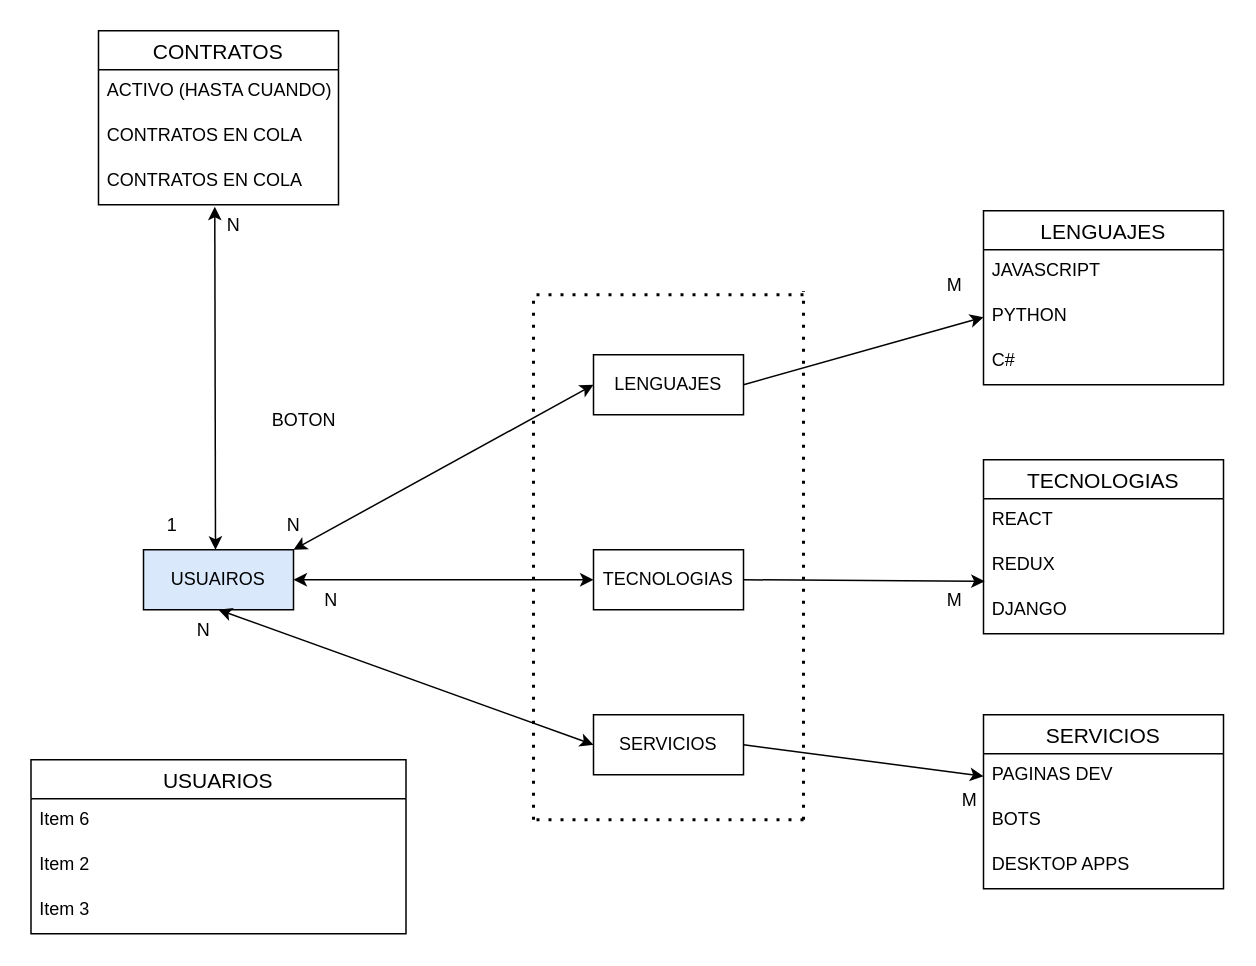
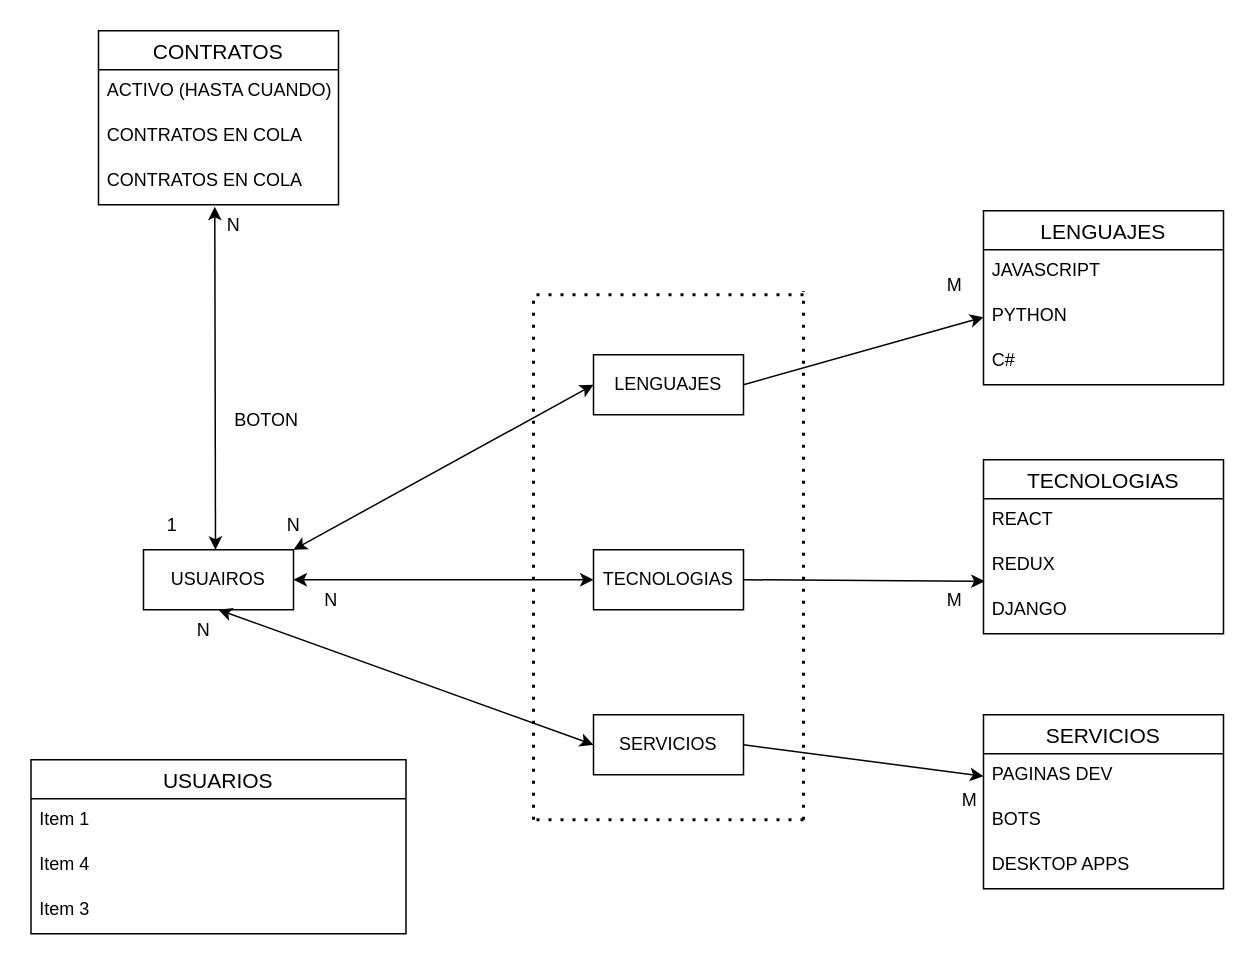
- <mxCell id="45" value="BOTON&#10;" style="text;strokeColor=none;fillColor=none;spacingLeft=4;spacingRight=4;overflow=hidden;rotatable=0;points=[[0,0.5],[1,0.5]];portConstraint=eastwest;fontSize=12;" vertex="1" parent="1"><mxGeometry x="175" y="266" width="60" height="30" as="geometry" /></mxCell>
+ <mxCell id="45" value="BOTON&#10;" style="text;strokeColor=none;fillColor=none;spacingLeft=4;spacingRight=4;overflow=hidden;rotatable=0;points=[[0,0.5],[1,0.5]];portConstraint=eastwest;fontSize=12;" vertex="1" parent="1"><mxGeometry x="150" y="266" width="60" height="30" as="geometry" /></mxCell>
- <mxCell id="2" value="USUAIROS&lt;br&gt;" style="rounded=0;whiteSpace=wrap;html=1;fillColor=#dae8fc;" vertex="1" parent="1"><mxGeometry x="95" y="366" width="100" height="40" as="geometry" /></mxCell>
+ <mxCell id="2" value="USUAIROS&lt;br&gt;" style="rounded=0;whiteSpace=wrap;html=1;" vertex="1" parent="1"><mxGeometry x="95" y="366" width="100" height="40" as="geometry" /></mxCell>
- <mxCell id="42" value="Item 6" style="text;strokeColor=none;fillColor=none;spacingLeft=4;spacingRight=4;overflow=hidden;rotatable=0;points=[[0,0.5],[1,0.5]];portConstraint=eastwest;fontSize=12;" vertex="1" parent="41"><mxGeometry y="26" width="250" height="30" as="geometry" /></mxCell>
+ <mxCell id="42" value="Item 1" style="text;strokeColor=none;fillColor=none;spacingLeft=4;spacingRight=4;overflow=hidden;rotatable=0;points=[[0,0.5],[1,0.5]];portConstraint=eastwest;fontSize=12;" vertex="1" parent="41"><mxGeometry y="26" width="250" height="30" as="geometry" /></mxCell>
- <mxCell id="43" value="Item 2" style="text;strokeColor=none;fillColor=none;spacingLeft=4;spacingRight=4;overflow=hidden;rotatable=0;points=[[0,0.5],[1,0.5]];portConstraint=eastwest;fontSize=12;" vertex="1" parent="41"><mxGeometry y="56" width="250" height="30" as="geometry" /></mxCell>
+ <mxCell id="43" value="Item 4" style="text;strokeColor=none;fillColor=none;spacingLeft=4;spacingRight=4;overflow=hidden;rotatable=0;points=[[0,0.5],[1,0.5]];portConstraint=eastwest;fontSize=12;" vertex="1" parent="41"><mxGeometry y="56" width="250" height="30" as="geometry" /></mxCell>
